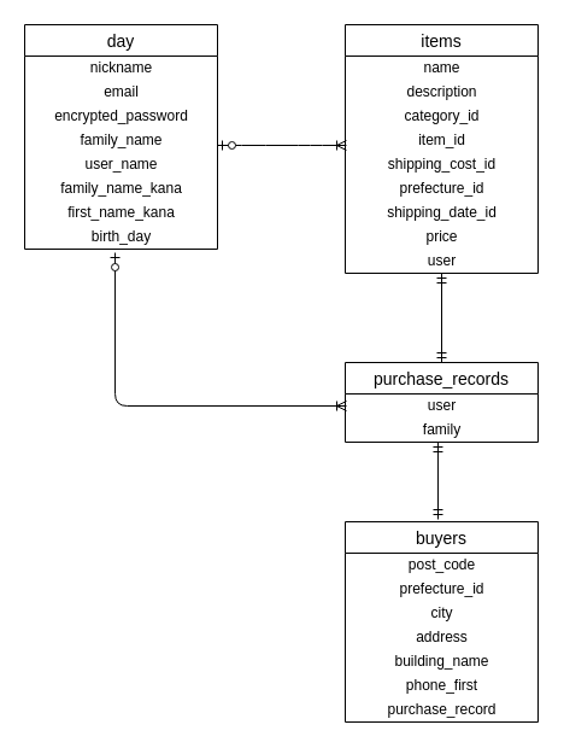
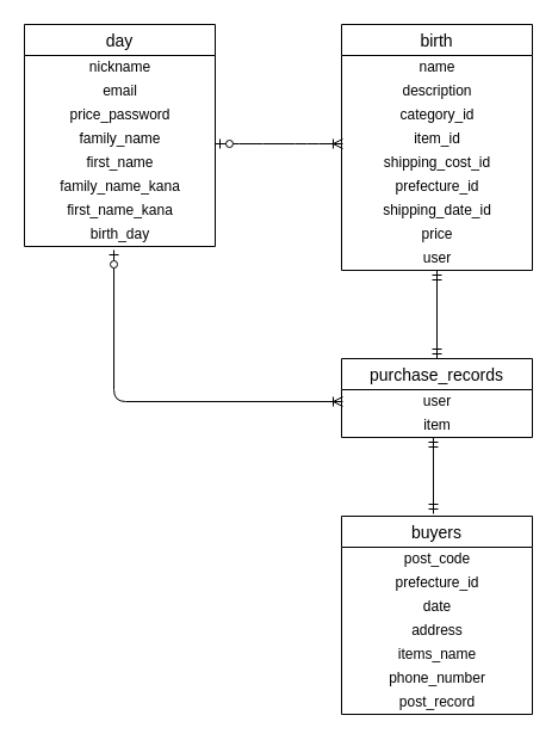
- <mxCell id="11" value="items" style="swimlane;fontStyle=0;childLayout=stackLayout;horizontal=1;startSize=26;horizontalStack=0;resizeParent=1;resizeParentMax=0;resizeLast=0;collapsible=1;marginBottom=0;align=center;fontSize=14;" vertex="1" parent="1"><mxGeometry x="286" y="20" width="160" height="206" as="geometry" /></mxCell>
+ <mxCell id="11" value="birth" style="swimlane;fontStyle=0;childLayout=stackLayout;horizontal=1;startSize=26;horizontalStack=0;resizeParent=1;resizeParentMax=0;resizeLast=0;collapsible=1;marginBottom=0;align=center;fontSize=14;" vertex="1" parent="1"><mxGeometry x="286" y="20" width="160" height="206" as="geometry" /></mxCell>
- <mxCell id="5" value="encrypted_password" style="text;html=1;align=center;verticalAlign=middle;resizable=0;points=[];autosize=1;strokeColor=none;fillColor=none;" vertex="1" parent="2"><mxGeometry y="66" width="160" height="20" as="geometry" /></mxCell>
+ <mxCell id="5" value="price_password" style="text;html=1;align=center;verticalAlign=middle;resizable=0;points=[];autosize=1;strokeColor=none;fillColor=none;" vertex="1" parent="2"><mxGeometry y="66" width="160" height="20" as="geometry" /></mxCell>
- <mxCell id="7" value="user_name" style="text;html=1;align=center;verticalAlign=middle;resizable=0;points=[];autosize=1;strokeColor=none;fillColor=none;" vertex="1" parent="2"><mxGeometry y="106" width="160" height="20" as="geometry" /></mxCell>
+ <mxCell id="7" value="first_name" style="text;html=1;align=center;verticalAlign=middle;resizable=0;points=[];autosize=1;strokeColor=none;fillColor=none;" vertex="1" parent="2"><mxGeometry y="106" width="160" height="20" as="geometry" /></mxCell>
- <mxCell id="32" value="family" style="text;html=1;align=center;verticalAlign=middle;resizable=0;points=[];autosize=1;strokeColor=none;fillColor=none;" vertex="1" parent="29"><mxGeometry y="46" width="160" height="20" as="geometry" /></mxCell>
+ <mxCell id="32" value="item" style="text;html=1;align=center;verticalAlign=middle;resizable=0;points=[];autosize=1;strokeColor=none;fillColor=none;" vertex="1" parent="29"><mxGeometry y="46" width="160" height="20" as="geometry" /></mxCell>
- <mxCell id="24" value="city" style="text;html=1;align=center;verticalAlign=middle;resizable=0;points=[];autosize=1;strokeColor=none;fillColor=none;" vertex="1" parent="21"><mxGeometry y="66" width="160" height="20" as="geometry" /></mxCell>
+ <mxCell id="24" value="date" style="text;html=1;align=center;verticalAlign=middle;resizable=0;points=[];autosize=1;strokeColor=none;fillColor=none;" vertex="1" parent="21"><mxGeometry y="66" width="160" height="20" as="geometry" /></mxCell>
- <mxCell id="26" value="building_name" style="text;html=1;align=center;verticalAlign=middle;resizable=0;points=[];autosize=1;strokeColor=none;fillColor=none;" vertex="1" parent="21"><mxGeometry y="106" width="160" height="20" as="geometry" /></mxCell>
+ <mxCell id="26" value="items_name" style="text;html=1;align=center;verticalAlign=middle;resizable=0;points=[];autosize=1;strokeColor=none;fillColor=none;" vertex="1" parent="21"><mxGeometry y="106" width="160" height="20" as="geometry" /></mxCell>
- <mxCell id="27" value="phone_first" style="text;html=1;align=center;verticalAlign=middle;resizable=0;points=[];autosize=1;strokeColor=none;fillColor=none;" vertex="1" parent="21"><mxGeometry y="126" width="160" height="20" as="geometry" /></mxCell>
+ <mxCell id="27" value="phone_number" style="text;html=1;align=center;verticalAlign=middle;resizable=0;points=[];autosize=1;strokeColor=none;fillColor=none;" vertex="1" parent="21"><mxGeometry y="126" width="160" height="20" as="geometry" /></mxCell>
- <mxCell id="28" value="purchase_record" style="text;html=1;align=center;verticalAlign=middle;resizable=0;points=[];autosize=1;strokeColor=none;fillColor=none;" vertex="1" parent="21"><mxGeometry y="146" width="160" height="20" as="geometry" /></mxCell>
+ <mxCell id="28" value="post_record" style="text;html=1;align=center;verticalAlign=middle;resizable=0;points=[];autosize=1;strokeColor=none;fillColor=none;" vertex="1" parent="21"><mxGeometry y="146" width="160" height="20" as="geometry" /></mxCell>
